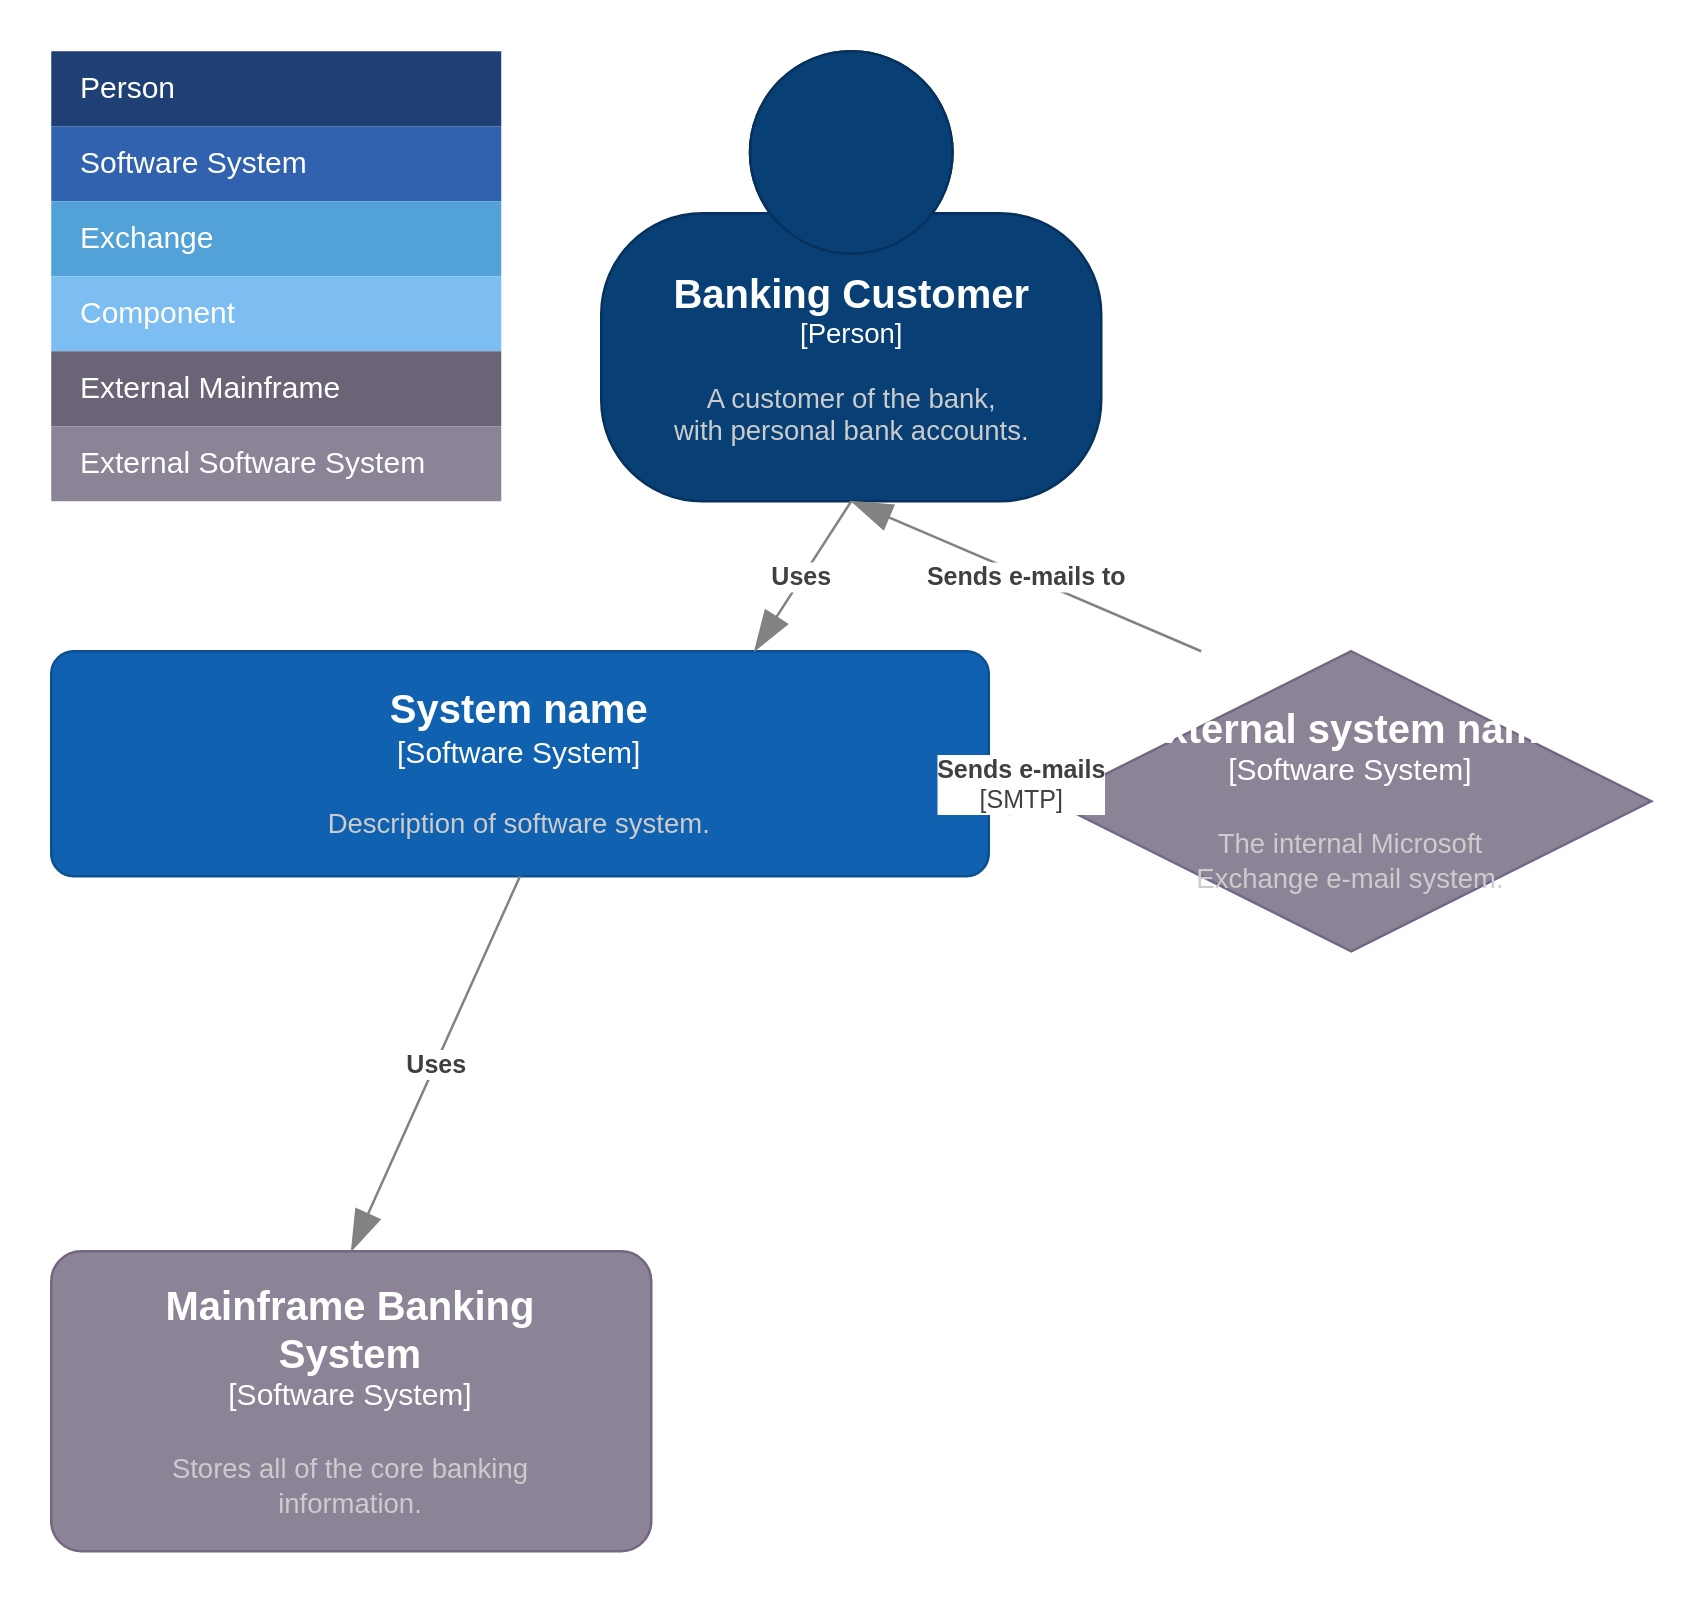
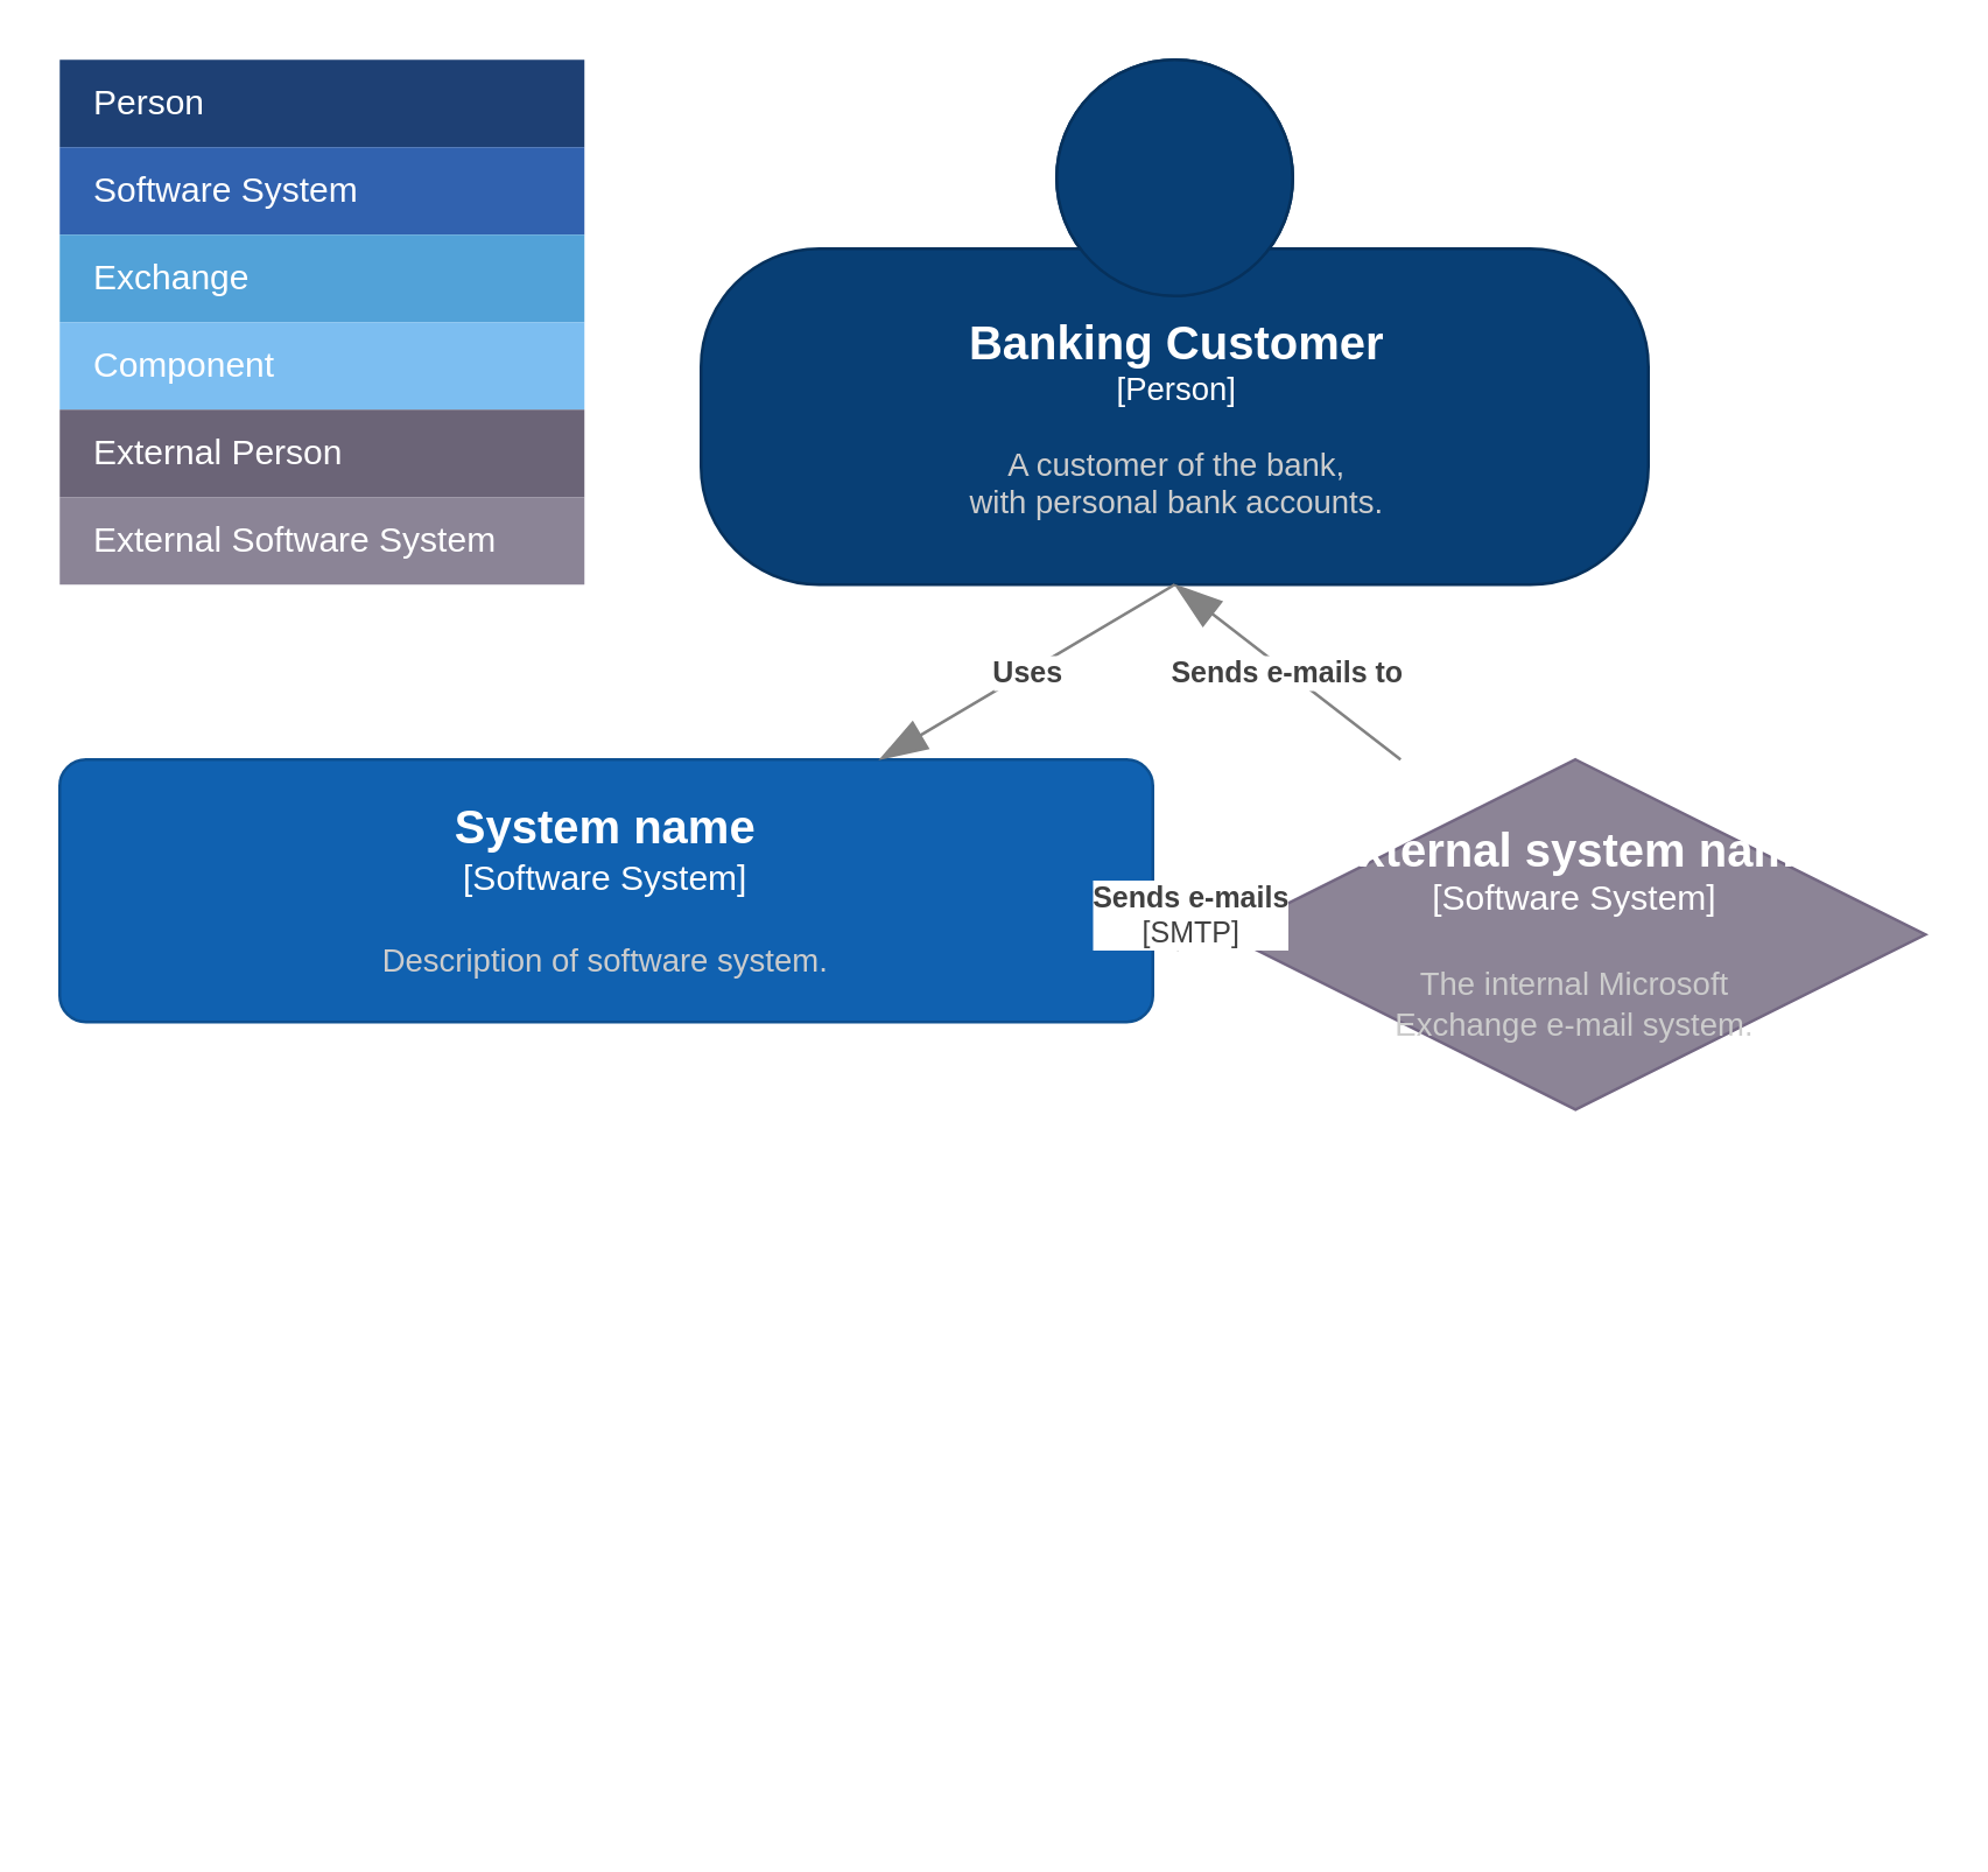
- <mxCell id="2" value="&lt;font style=&quot;font-size: 16px&quot;&gt;&lt;b&gt;Banking Customer&lt;/b&gt;&lt;/font&gt;&lt;div&gt;[Person]&lt;/div&gt;&lt;br&gt;&lt;div&gt;&lt;font style=&quot;font-size: 11px&quot;&gt;&lt;font color=&quot;#cccccc&quot;&gt;A customer of the bank, &#10;with personal bank accounts.&lt;/font&gt;&lt;/div&gt;" style="html=1;fontSize=11;dashed=0;whitespace=wrap;fillColor=#083F75;strokeColor=#06315C;fontColor=#ffffff;shape=mxgraph.c4.person2;align=center;metaEdit=1;points=[[0.5,0,0],[1,0.5,0],[1,0.75,0],[0.75,1,0],[0.5,1,0],[0.25,1,0],[0,0.75,0],[0,0.5,0]];resizable=0;" parent="1" vertex="1"><mxGeometry x="240" y="20" width="200" height="180" as="geometry" /></mxCell>
+ <mxCell id="2" value="&lt;font style=&quot;font-size: 16px&quot;&gt;&lt;b&gt;Banking Customer&lt;/b&gt;&lt;/font&gt;&lt;div&gt;[Person]&lt;/div&gt;&lt;br&gt;&lt;div&gt;&lt;font style=&quot;font-size: 11px&quot;&gt;&lt;font color=&quot;#cccccc&quot;&gt;A customer of the bank, &#10;with personal bank accounts.&lt;/font&gt;&lt;/div&gt;" style="html=1;fontSize=11;dashed=0;whitespace=wrap;fillColor=#083F75;strokeColor=#06315C;fontColor=#ffffff;shape=mxgraph.c4.person2;align=center;metaEdit=1;points=[[0.5,0,0],[1,0.5,0],[1,0.75,0],[0.75,1,0],[0.5,1,0],[0.25,1,0],[0,0.75,0],[0,0.5,0]];resizable=0;" parent="1" vertex="1"><mxGeometry x="240" y="20" width="325" height="180" as="geometry" /></mxCell>
- <mxCell id="8" value="External Mainframe" style="shape=partialRectangle;html=1;whiteSpace=wrap;connectable=0;fillColor=#6B6477;top=0;left=0;bottom=0;right=0;overflow=hidden;pointerEvents=1;align=left;spacingLeft=10;fontColor=#FFFFFF;" parent="3" vertex="1"><mxGeometry y="120" width="180" height="30" as="geometry" /></mxCell>
+ <mxCell id="8" value="External Person" style="shape=partialRectangle;html=1;whiteSpace=wrap;connectable=0;fillColor=#6B6477;top=0;left=0;bottom=0;right=0;overflow=hidden;pointerEvents=1;align=left;spacingLeft=10;fontColor=#FFFFFF;" parent="3" vertex="1"><mxGeometry y="120" width="180" height="30" as="geometry" /></mxCell>
- <mxCell id="15" value="&lt;div style=&quot;text-align: left&quot;&gt;&lt;div style=&quot;text-align: center&quot;&gt;&lt;b&gt;Uses&lt;/b&gt;&lt;/div&gt;" style="endArrow=blockThin;html=1;fontSize=10;fontColor=#404040;strokeWidth=1;endFill=1;strokeColor=#828282;elbow=vertical;metaEdit=1;endSize=14;startSize=14;jumpStyle=arc;jumpSize=16;rounded=0;exitX=0.5;exitY=1;exitDx=0;exitDy=0;exitPerimeter=0;entryX=0.5;entryY=0;entryDx=0;entryDy=0;entryPerimeter=0;" parent="1" source="10" target="14" edge="1"><mxGeometry width="240" relative="1" as="geometry"><mxPoint x="330" y="230" as="sourcePoint" /><mxPoint x="258" y="270" as="targetPoint" /></mxGeometry></mxCell>
- <mxCell id="14" value="&lt;font style=&quot;font-size: 16px&quot;&gt;&lt;b&gt;Mainframe Banking&#10;System&lt;/b&gt;&lt;/font&gt;&lt;div&gt;[Software System]&lt;/div&gt;&lt;br&gt;&lt;div&gt;&lt;font style=&quot;font-size: 11px&quot;&gt;&lt;font color=&quot;#cccccc&quot;&gt;Stores all of the core banking&#10;information.&lt;/font&gt;&lt;/div&gt;" style="rounded=1;whiteSpace=wrap;html=1;labelBackgroundColor=none;fillColor=#8C8496;fontColor=#ffffff;align=center;arcSize=10;strokeColor=#736782;metaEdit=1;resizable=0;points=[[0.25,0,0],[0.5,0,0],[0.75,0,0],[1,0.25,0],[1,0.5,0],[1,0.75,0],[0.75,1,0],[0.5,1,0],[0.25,1,0],[0,0.75,0],[0,0.5,0],[0,0.25,0]];" parent="1" vertex="1"><mxGeometry x="20" y="500" width="240" height="120" as="geometry" /></mxCell>
